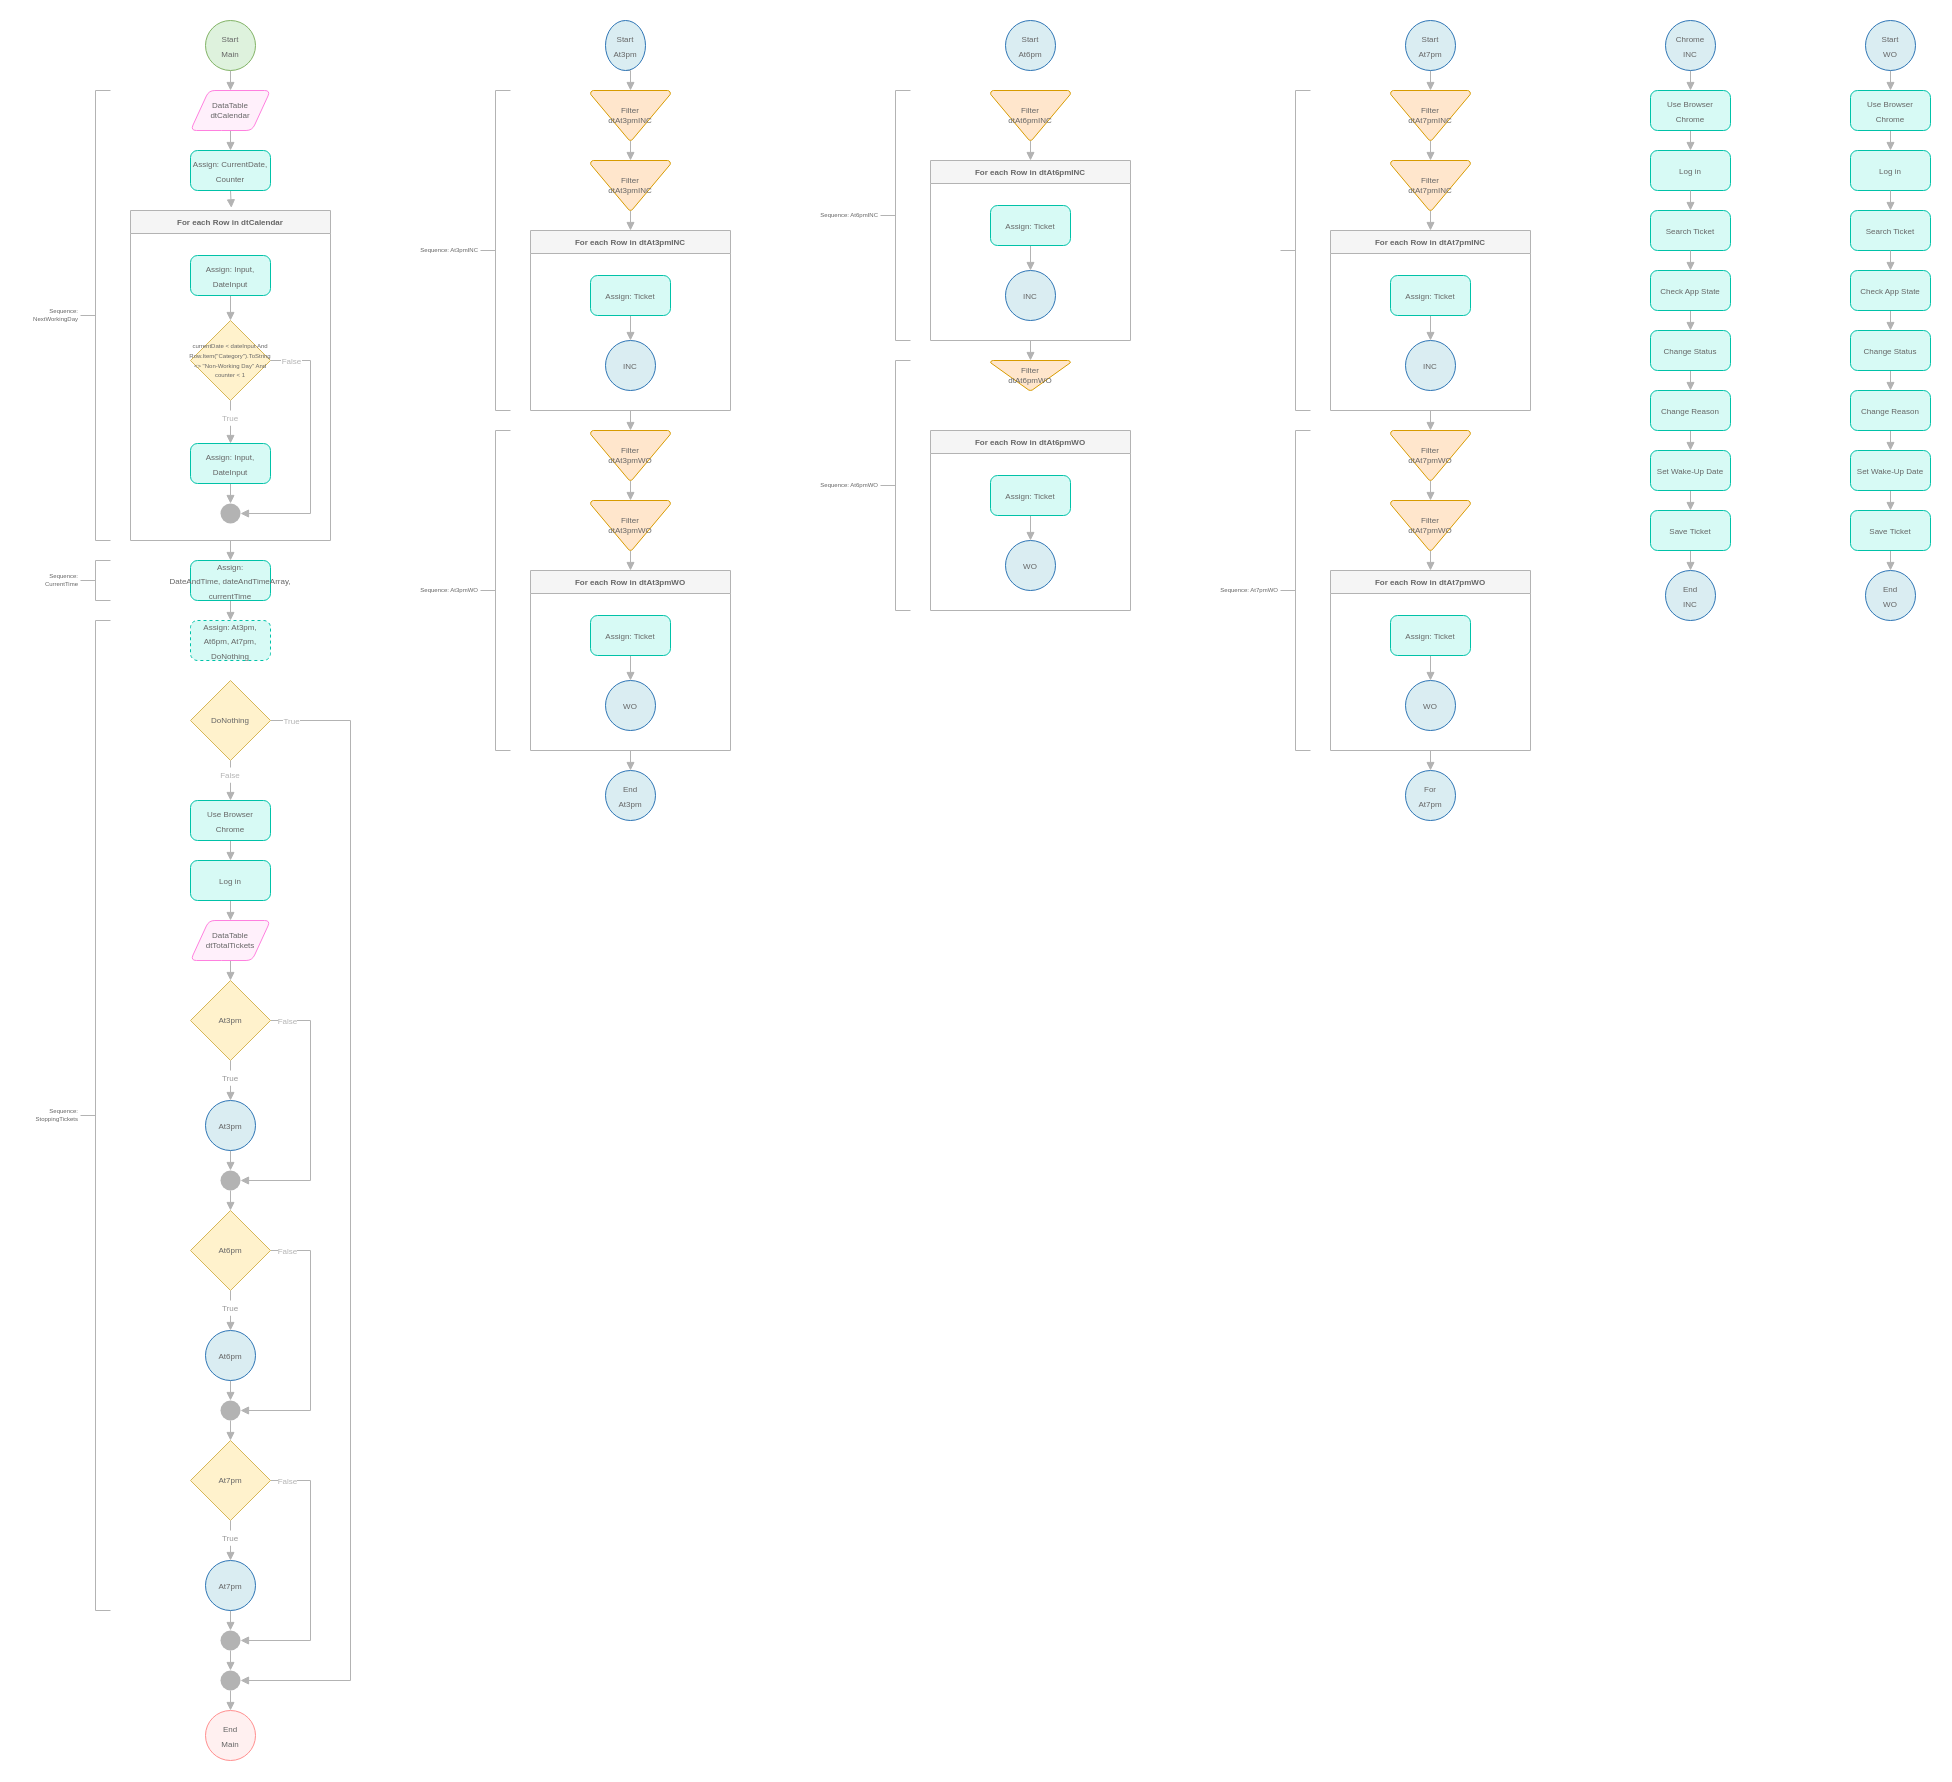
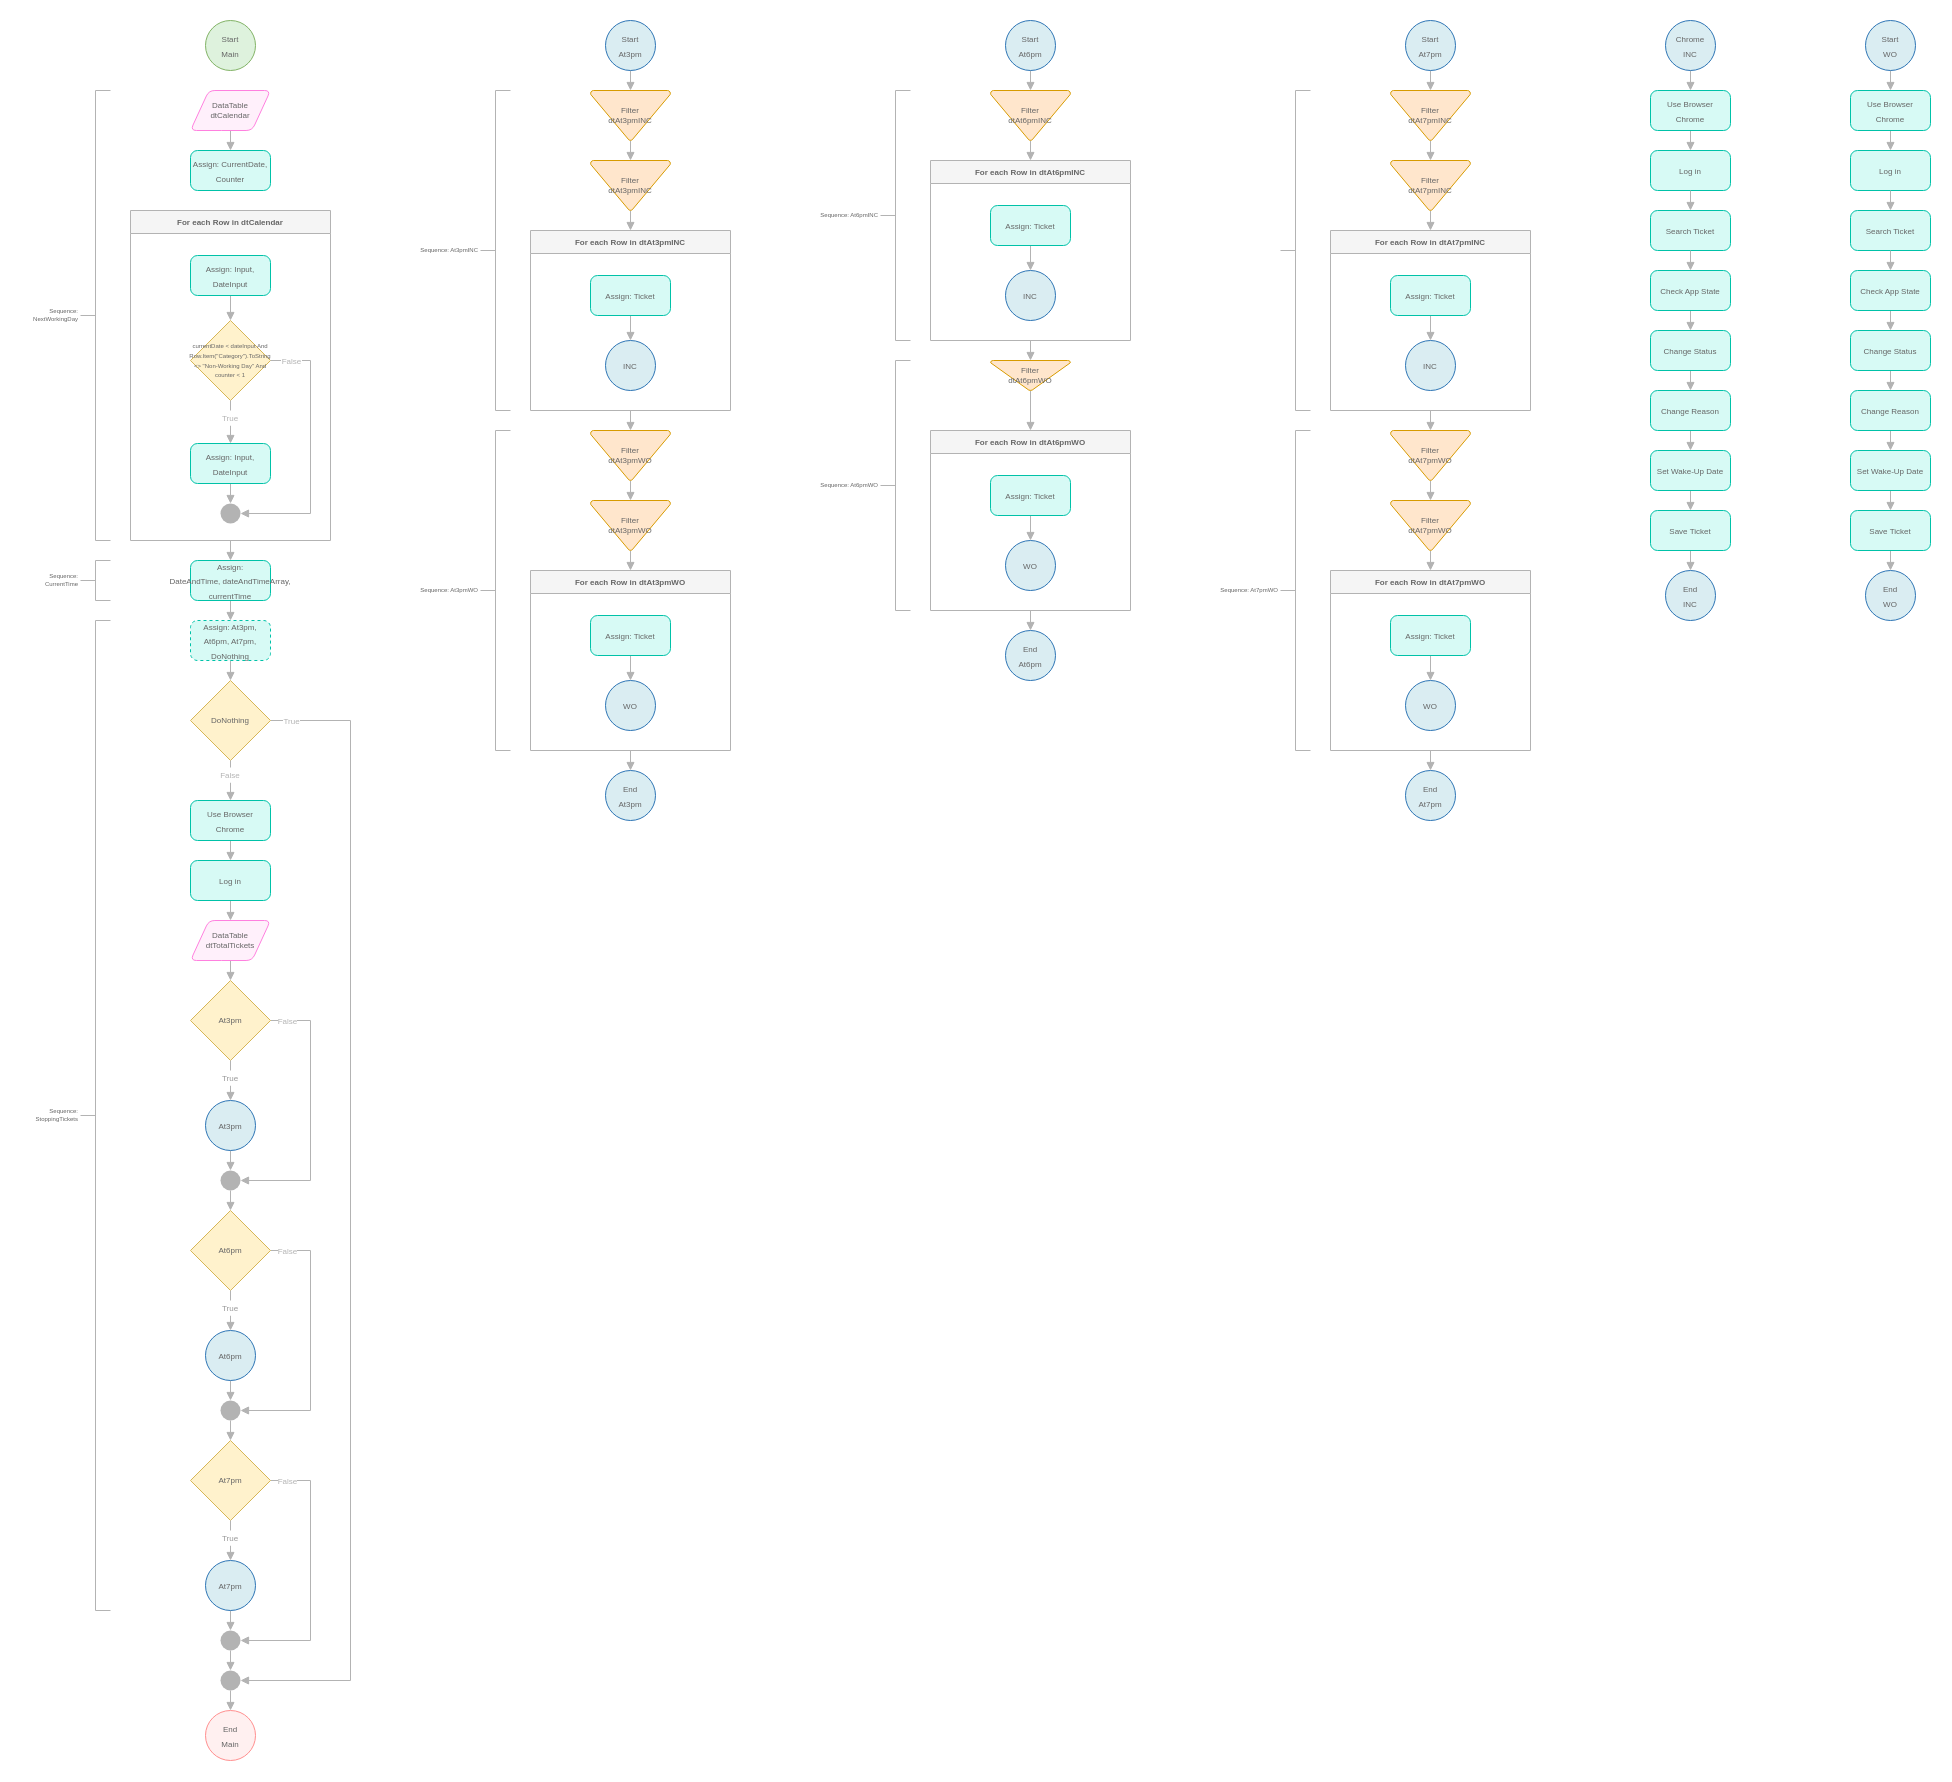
- <mxCell id="75" value="&lt;font color=&quot;#666666&quot; style=&quot;font-size: 8px;&quot;&gt;Start&lt;br&gt;At3pm&lt;br&gt;&lt;/font&gt;" style="strokeWidth=1;html=1;shape=mxgraph.flowchart.start_2;whiteSpace=wrap;fillColor=#DAEDF2;strokeColor=#2E75B5;" parent="1" vertex="1"><mxGeometry x="605" y="20" width="40" height="50" as="geometry" /></mxCell>
+ <mxCell id="75" value="&lt;font color=&quot;#666666&quot; style=&quot;font-size: 8px;&quot;&gt;Start&lt;br&gt;At3pm&lt;br&gt;&lt;/font&gt;" style="strokeWidth=1;html=1;shape=mxgraph.flowchart.start_2;whiteSpace=wrap;fillColor=#DAEDF2;strokeColor=#2E75B5;" parent="1" vertex="1"><mxGeometry x="605" y="20" width="50" height="50" as="geometry" /></mxCell>
- <mxCell id="2" style="edgeStyle=orthogonalEdgeStyle;rounded=0;orthogonalLoop=1;jettySize=auto;html=1;exitX=0.5;exitY=1;exitDx=0;exitDy=0;exitPerimeter=0;entryX=0.5;entryY=0;entryDx=0;entryDy=0;strokeColor=#B3B3B3;endArrow=block;endFill=1;" parent="1" source="3" target="6" edge="1"><mxGeometry relative="1" as="geometry" /></mxCell>
+ <mxCell id="101" style="edgeStyle=orthogonalEdgeStyle;rounded=0;orthogonalLoop=1;jettySize=auto;html=1;exitX=0.5;exitY=1;exitDx=0;exitDy=0;exitPerimeter=0;entryX=0.5;entryY=0;entryDx=0;entryDy=0;entryPerimeter=0;fontSize=8;fontColor=#B3B3B3;endArrow=block;endFill=1;strokeColor=#B3B3B3;" parent="1" source="102" target="104" edge="1"><mxGeometry relative="1" as="geometry" /></mxCell>
- <mxCell id="7" style="edgeStyle=orthogonalEdgeStyle;rounded=0;orthogonalLoop=1;jettySize=auto;html=1;exitX=0.5;exitY=1;exitDx=0;exitDy=0;entryX=0.504;entryY=-0.008;entryDx=0;entryDy=0;entryPerimeter=0;endArrow=block;endFill=1;strokeColor=#B3B3B3;" parent="1" source="8" target="10" edge="1"><mxGeometry relative="1" as="geometry" /></mxCell>
+ <mxCell id="111" style="edgeStyle=orthogonalEdgeStyle;rounded=0;orthogonalLoop=1;jettySize=auto;html=1;exitX=0.5;exitY=1;exitDx=0;exitDy=0;exitPerimeter=0;entryX=0.5;entryY=0;entryDx=0;entryDy=0;fontSize=8;fontColor=#B3B3B3;endArrow=block;endFill=1;strokeColor=#B3B3B3;" parent="1" source="112" target="114" edge="1"><mxGeometry relative="1" as="geometry" /></mxCell>
+ <mxCell id="113" style="edgeStyle=orthogonalEdgeStyle;rounded=0;orthogonalLoop=1;jettySize=auto;html=1;exitX=0.5;exitY=1;exitDx=0;exitDy=0;entryX=0.5;entryY=0;entryDx=0;entryDy=0;entryPerimeter=0;fontSize=8;fontColor=#B3B3B3;endArrow=block;endFill=1;strokeColor=#B3B3B3;" parent="1" source="114" target="110" edge="1"><mxGeometry relative="1" as="geometry" /></mxCell>
+ <mxCell id="110" value="&lt;font color=&quot;#666666&quot; style=&quot;font-size: 8px;&quot;&gt;End&lt;br&gt;At6pm&lt;br&gt;&lt;/font&gt;" style="strokeWidth=1;html=1;shape=mxgraph.flowchart.start_2;whiteSpace=wrap;fillColor=#DAEDF2;strokeColor=#2E75B5;" parent="1" vertex="1"><mxGeometry x="1005" y="630" width="50" height="50" as="geometry" /></mxCell>
+ <mxCell id="28" style="edgeStyle=orthogonalEdgeStyle;rounded=0;orthogonalLoop=1;jettySize=auto;html=1;exitX=0.5;exitY=1;exitDx=0;exitDy=0;entryX=0.5;entryY=0;entryDx=0;entryDy=0;entryPerimeter=0;fontSize=8;fontColor=#B3B3B3;endArrow=block;endFill=1;strokeColor=#B3B3B3;" parent="1" source="29" target="33" edge="1"><mxGeometry relative="1" as="geometry" /></mxCell>
- <mxCell id="133" value="&lt;font color=&quot;#666666&quot; style=&quot;font-size: 8px;&quot;&gt;For&lt;br&gt;At7pm&lt;br&gt;&lt;/font&gt;" style="strokeWidth=1;html=1;shape=mxgraph.flowchart.start_2;whiteSpace=wrap;fillColor=#DAEDF2;strokeColor=#2E75B5;" parent="1" vertex="1"><mxGeometry x="1405" y="770" width="50" height="50" as="geometry" /></mxCell>
+ <mxCell id="133" value="&lt;font color=&quot;#666666&quot; style=&quot;font-size: 8px;&quot;&gt;End&lt;br&gt;At7pm&lt;br&gt;&lt;/font&gt;" style="strokeWidth=1;html=1;shape=mxgraph.flowchart.start_2;whiteSpace=wrap;fillColor=#DAEDF2;strokeColor=#2E75B5;" parent="1" vertex="1"><mxGeometry x="1405" y="770" width="50" height="50" as="geometry" /></mxCell>
